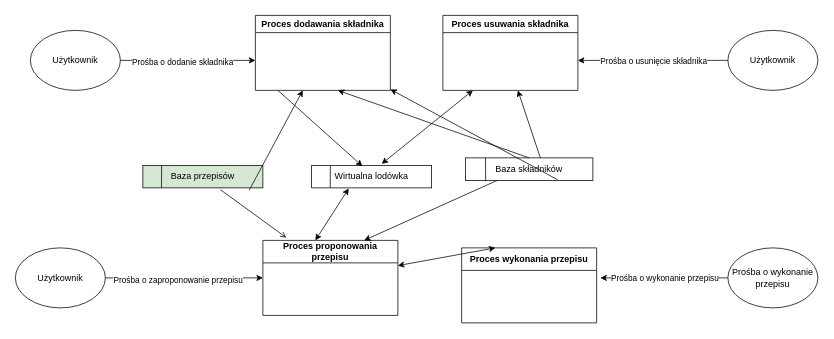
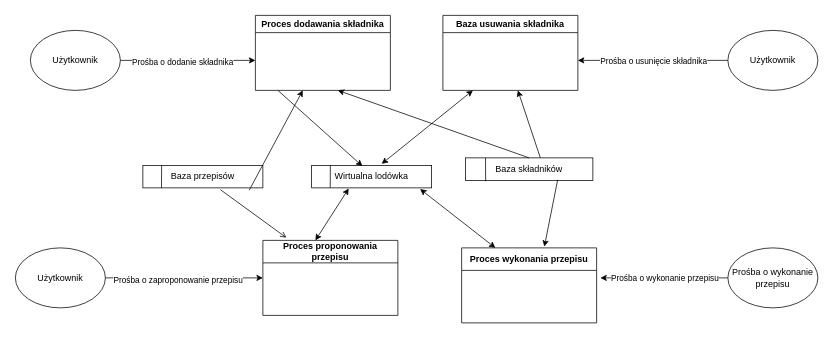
- <mxCell id="13" value="Proces usuwania składnika" style="swimlane;whiteSpace=wrap;html=1;" vertex="1" parent="1"><mxGeometry x="590" y="20" width="180" height="100" as="geometry" /></mxCell>
+ <mxCell id="13" value="Baza usuwania składnika" style="swimlane;whiteSpace=wrap;html=1;" vertex="1" parent="1"><mxGeometry x="590" y="20" width="180" height="100" as="geometry" /></mxCell>
- <mxCell id="31" value="" style="endArrow=classic;html=1;rounded=0;exitX=0.724;exitY=0.973;exitDx=0;exitDy=0;exitPerimeter=0;" edge="1" parent="1" source="6" target="5"><mxGeometry width="50" height="50" relative="1" as="geometry"><mxPoint x="570" y="280" as="sourcePoint" /><mxPoint x="620" y="230" as="targetPoint" /></mxGeometry></mxCell>
+ <mxCell id="31" value="" style="endArrow=classic;html=1;rounded=0;entryX=0.613;entryY=-0.016;entryDx=0;entryDy=0;entryPerimeter=0;exitX=0.724;exitY=0.973;exitDx=0;exitDy=0;exitPerimeter=0;" edge="1" parent="1" source="6" target="28"><mxGeometry width="50" height="50" relative="1" as="geometry"><mxPoint x="570" y="280" as="sourcePoint" /><mxPoint x="620" y="230" as="targetPoint" /></mxGeometry></mxCell>
- <mxCell id="19" value="Baza przepisów" style="rounded=0;whiteSpace=wrap;html=1;fillColor=#d5e8d4;" vertex="1" parent="1"><mxGeometry x="190" y="220" width="160" height="30" as="geometry" /></mxCell>
+ <mxCell id="19" value="Baza przepisów" style="rounded=0;whiteSpace=wrap;html=1;" vertex="1" parent="1"><mxGeometry x="190" y="220" width="160" height="30" as="geometry" /></mxCell>
- <mxCell id="24" value="" style="endArrow=classic;html=1;rounded=0;exitX=0.25;exitY=1;exitDx=0;exitDy=0;entryX=0.75;entryY=0;entryDx=0;entryDy=0;" edge="1" parent="1" source="6" target="23"><mxGeometry width="50" height="50" relative="1" as="geometry"><mxPoint x="480" y="320" as="sourcePoint" /><mxPoint x="530" y="270" as="targetPoint" /></mxGeometry></mxCell>
- <mxCell id="33" value="" style="endArrow=classic;startArrow=classic;html=1;rounded=0;exitX=0.25;exitY=0;exitDx=0;exitDy=0;" edge="1" parent="1" source="28" target="23"><mxGeometry width="50" height="50" relative="1" as="geometry"><mxPoint x="480" y="280" as="sourcePoint" /><mxPoint x="530" y="230" as="targetPoint" /></mxGeometry></mxCell>
+ <mxCell id="33" value="" style="endArrow=classic;startArrow=classic;html=1;rounded=0;entryX=0.904;entryY=1.053;entryDx=0;entryDy=0;entryPerimeter=0;exitX=0.25;exitY=0;exitDx=0;exitDy=0;" edge="1" parent="1" source="28" target="8"><mxGeometry width="50" height="50" relative="1" as="geometry"><mxPoint x="480" y="280" as="sourcePoint" /><mxPoint x="530" y="230" as="targetPoint" /></mxGeometry></mxCell>
